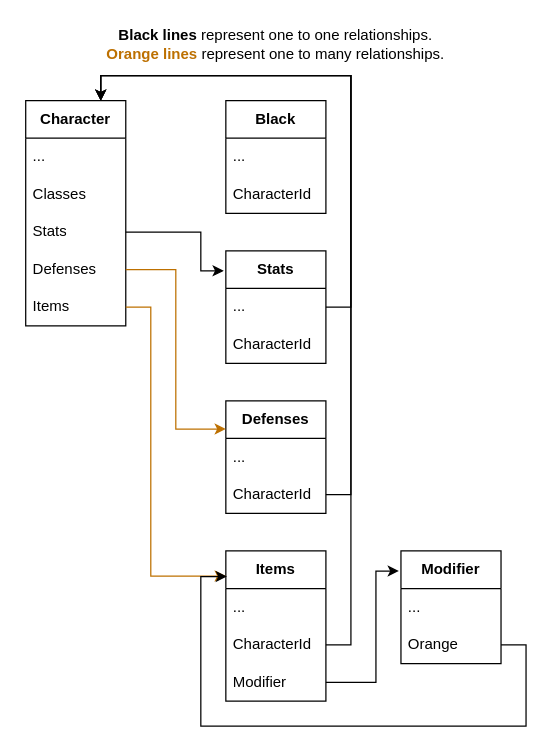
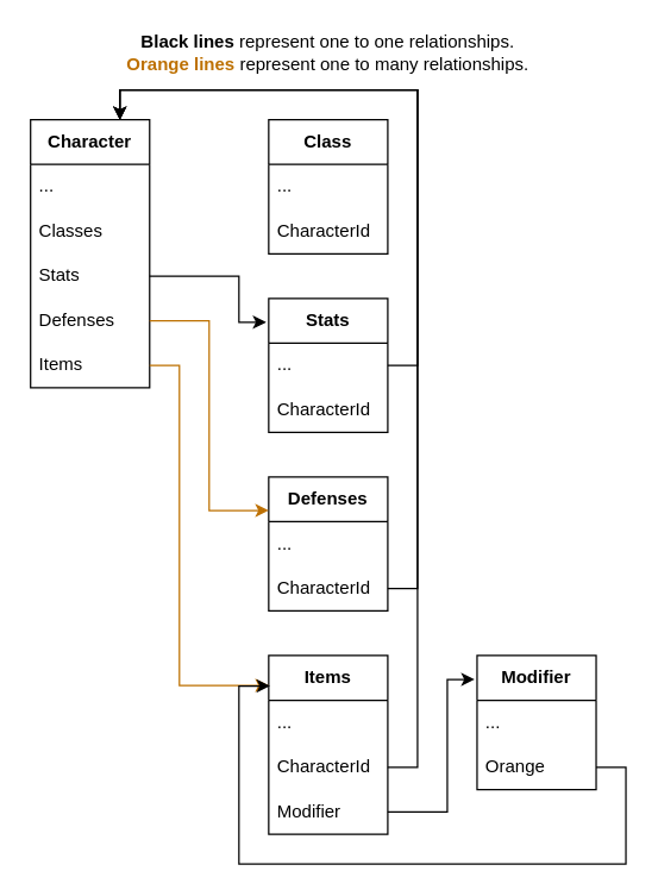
- <mxCell id="8" value="&lt;div&gt;&lt;b&gt;Black&lt;/b&gt;&lt;/div&gt;" style="swimlane;fontStyle=0;childLayout=stackLayout;horizontal=1;startSize=30;horizontalStack=0;resizeParent=1;resizeParentMax=0;resizeLast=0;collapsible=1;marginBottom=0;whiteSpace=wrap;html=1;" vertex="1" parent="1"><mxGeometry x="180" y="80" width="80" height="90" as="geometry"><mxRectangle x="40" y="400" width="90" height="30" as="alternateBounds" /></mxGeometry></mxCell>
+ <mxCell id="8" value="&lt;div&gt;&lt;b&gt;Class&lt;/b&gt;&lt;/div&gt;" style="swimlane;fontStyle=0;childLayout=stackLayout;horizontal=1;startSize=30;horizontalStack=0;resizeParent=1;resizeParentMax=0;resizeLast=0;collapsible=1;marginBottom=0;whiteSpace=wrap;html=1;" vertex="1" parent="1"><mxGeometry x="180" y="80" width="80" height="90" as="geometry"><mxRectangle x="40" y="400" width="90" height="30" as="alternateBounds" /></mxGeometry></mxCell>
